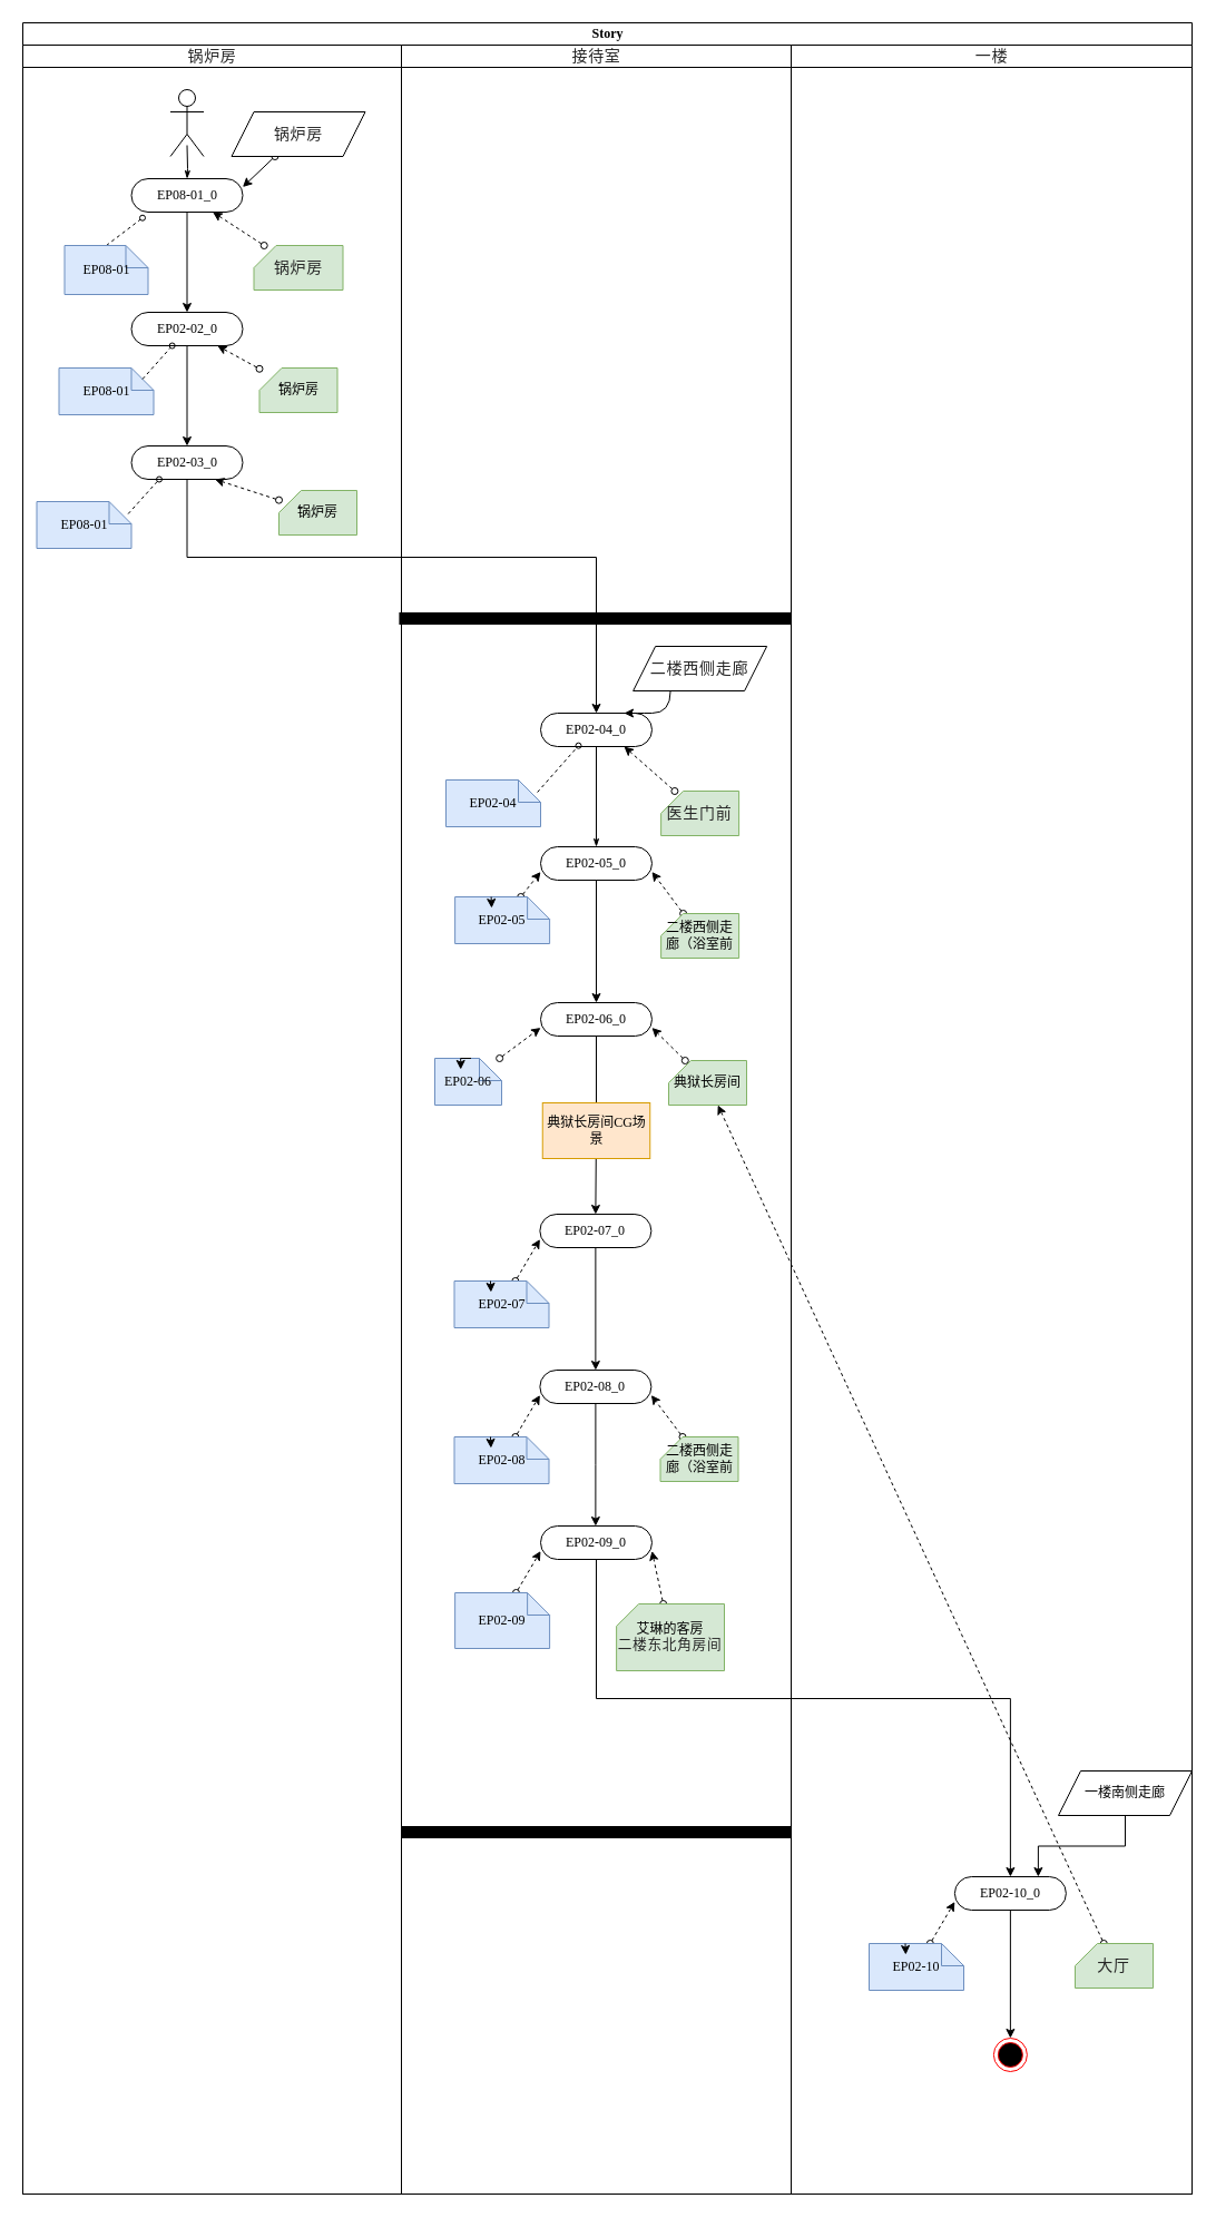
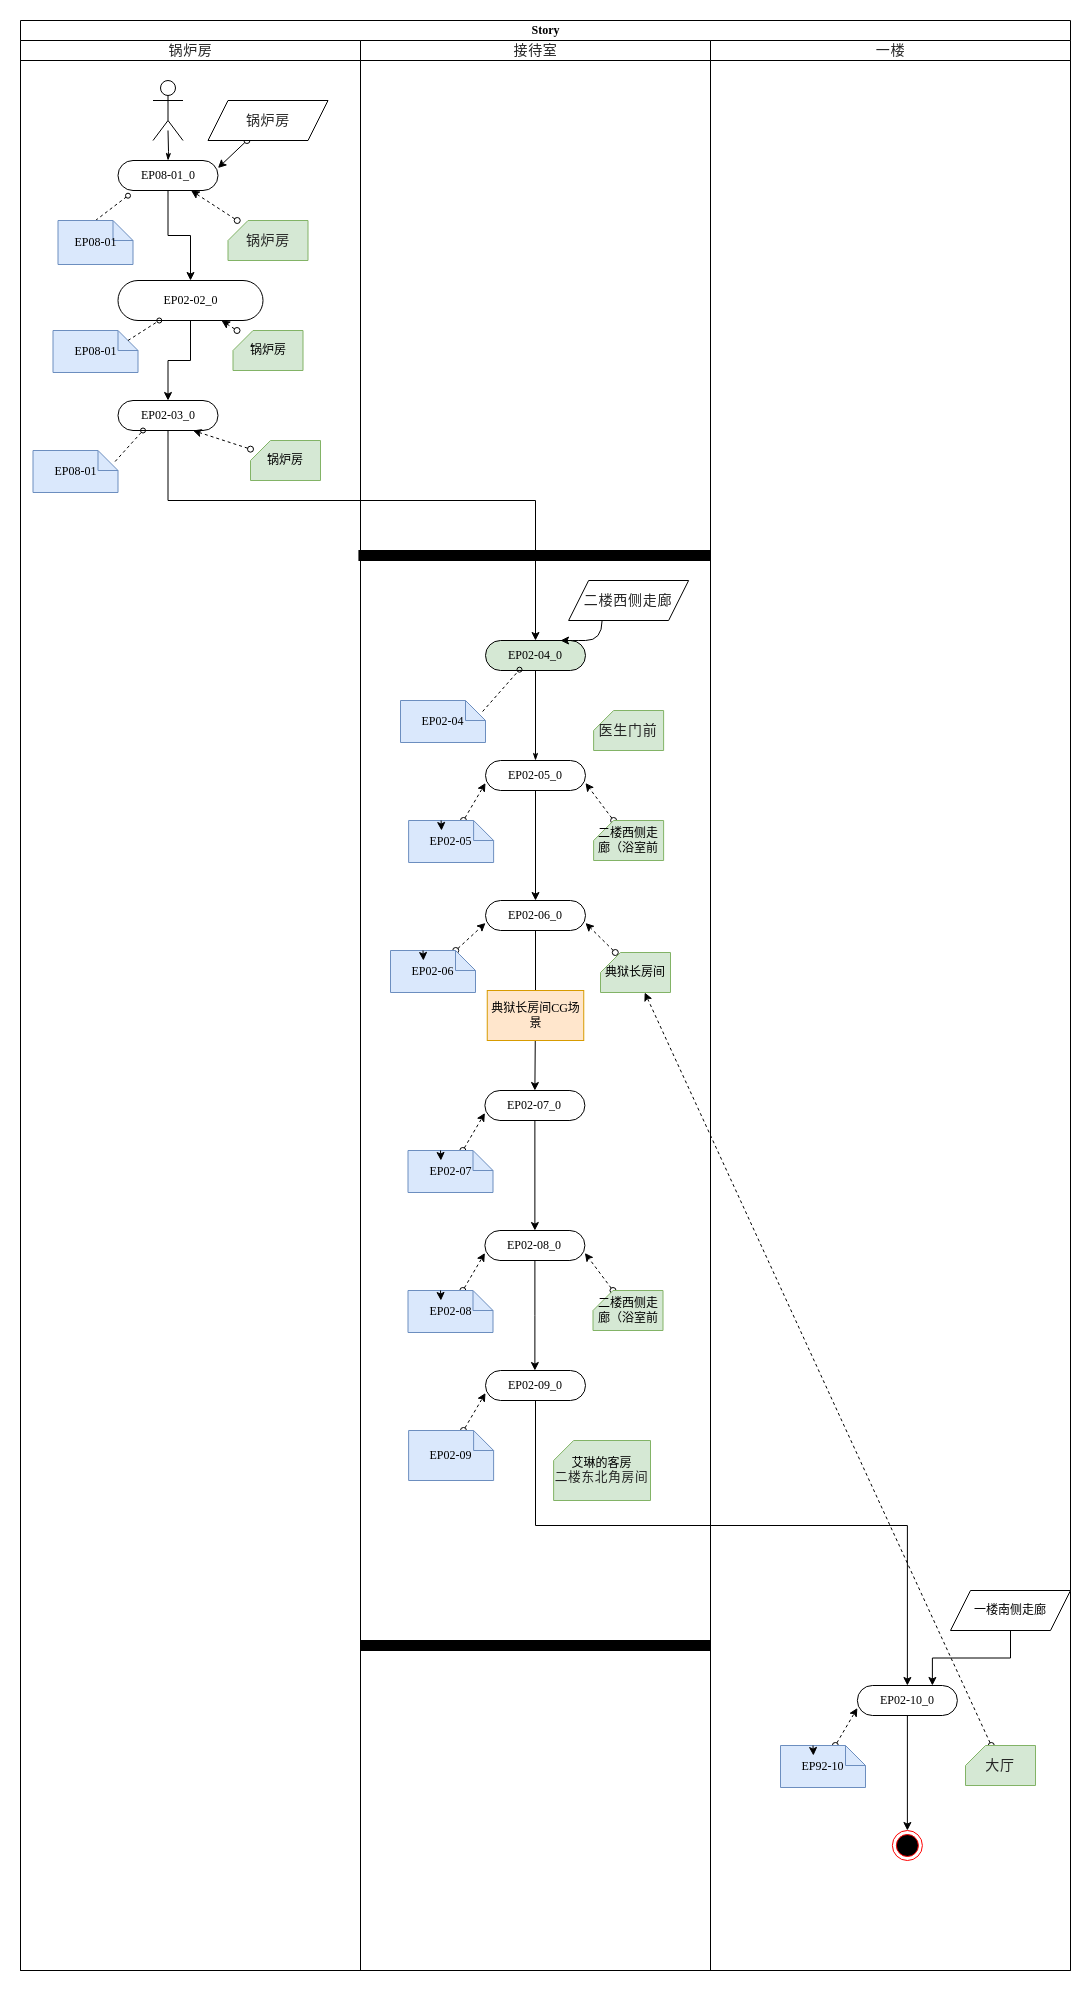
- <mxCell id="15" value="EP02-02_0" style="rounded=1;whiteSpace=wrap;html=1;shadow=0;comic=0;labelBackgroundColor=none;strokeWidth=1;fontFamily=Verdana;fontSize=12;align=center;arcSize=50;" vertex="1" parent="3"><mxGeometry x="97.5" y="240" width="100" height="30" as="geometry" /></mxCell>
+ <mxCell id="15" value="EP02-02_0" style="rounded=1;whiteSpace=wrap;html=1;shadow=0;comic=0;labelBackgroundColor=none;strokeWidth=1;fontFamily=Verdana;fontSize=12;align=center;arcSize=50;" vertex="1" parent="3"><mxGeometry x="97.5" y="240" width="145" height="40" as="geometry" /></mxCell>
- <mxCell id="27" value="EP02-04_0" style="rounded=1;whiteSpace=wrap;html=1;shadow=0;comic=0;labelBackgroundColor=none;strokeWidth=1;fontFamily=Verdana;fontSize=12;align=center;arcSize=50;" vertex="1" parent="25"><mxGeometry x="125" y="600" width="100" height="30" as="geometry" /></mxCell>
+ <mxCell id="27" value="EP02-04_0" style="rounded=1;whiteSpace=wrap;html=1;shadow=0;comic=0;labelBackgroundColor=none;strokeWidth=1;fontFamily=Verdana;fontSize=12;align=center;arcSize=50;fillColor=#d5e8d4;" vertex="1" parent="25"><mxGeometry x="125" y="600" width="100" height="30" as="geometry" /></mxCell>
- <mxCell id="33" style="edgeStyle=none;rounded=0;orthogonalLoop=1;jettySize=auto;html=1;entryX=0.75;entryY=1;entryDx=0;entryDy=0;dashed=1;startArrow=oval;startFill=0;" edge="1" parent="25" source="34" target="27"><mxGeometry relative="1" as="geometry"><mxPoint x="200.0" y="650" as="targetPoint" /></mxGeometry></mxCell>
- <mxCell id="38" value="EP02-05" style="shape=note;whiteSpace=wrap;html=1;rounded=0;shadow=0;comic=0;labelBackgroundColor=none;strokeWidth=1;fontFamily=Verdana;fontSize=12;align=center;size=20;fillColor=#dae8fc;strokeColor=#6c8ebf;" vertex="1" parent="25"><mxGeometry x="48.12" y="765" width="85" height="42" as="geometry" /></mxCell>
+ <mxCell id="38" value="EP02-05" style="shape=note;whiteSpace=wrap;html=1;rounded=0;shadow=0;comic=0;labelBackgroundColor=none;strokeWidth=1;fontFamily=Verdana;fontSize=12;align=center;size=20;fillColor=#dae8fc;strokeColor=#6c8ebf;" vertex="1" parent="25"><mxGeometry x="48.12" y="780" width="85" height="42" as="geometry" /></mxCell>
- <mxCell id="48" value="EP02-06" style="shape=note;whiteSpace=wrap;html=1;rounded=0;shadow=0;comic=0;labelBackgroundColor=none;strokeWidth=1;fontFamily=Verdana;fontSize=12;align=center;size=20;fillColor=#dae8fc;strokeColor=#6c8ebf;" vertex="1" parent="25"><mxGeometry x="30" y="910" width="60" height="42" as="geometry" /></mxCell>
+ <mxCell id="48" value="EP02-06" style="shape=note;whiteSpace=wrap;html=1;rounded=0;shadow=0;comic=0;labelBackgroundColor=none;strokeWidth=1;fontFamily=Verdana;fontSize=12;align=center;size=20;fillColor=#dae8fc;strokeColor=#6c8ebf;" vertex="1" parent="25"><mxGeometry x="30" y="910" width="85" height="42" as="geometry" /></mxCell>
- <mxCell id="63" style="edgeStyle=none;rounded=0;orthogonalLoop=1;jettySize=auto;html=1;entryX=1;entryY=0.75;entryDx=0;entryDy=0;dashed=1;startArrow=oval;startFill=0;" edge="1" parent="25" source="64" target="62"><mxGeometry relative="1" as="geometry" /></mxCell>
- <mxCell id="82" value="EP02-10" style="shape=note;whiteSpace=wrap;html=1;rounded=0;shadow=0;comic=0;labelBackgroundColor=none;strokeWidth=1;fontFamily=Verdana;fontSize=12;align=center;size=20;fillColor=#dae8fc;strokeColor=#6c8ebf;" vertex="1" parent="68"><mxGeometry x="70" y="1705" width="85" height="42" as="geometry" /></mxCell>
+ <mxCell id="82" value="EP92-10" style="shape=note;whiteSpace=wrap;html=1;rounded=0;shadow=0;comic=0;labelBackgroundColor=none;strokeWidth=1;fontFamily=Verdana;fontSize=12;align=center;size=20;fillColor=#dae8fc;strokeColor=#6c8ebf;" vertex="1" parent="68"><mxGeometry x="70" y="1705" width="85" height="42" as="geometry" /></mxCell>
